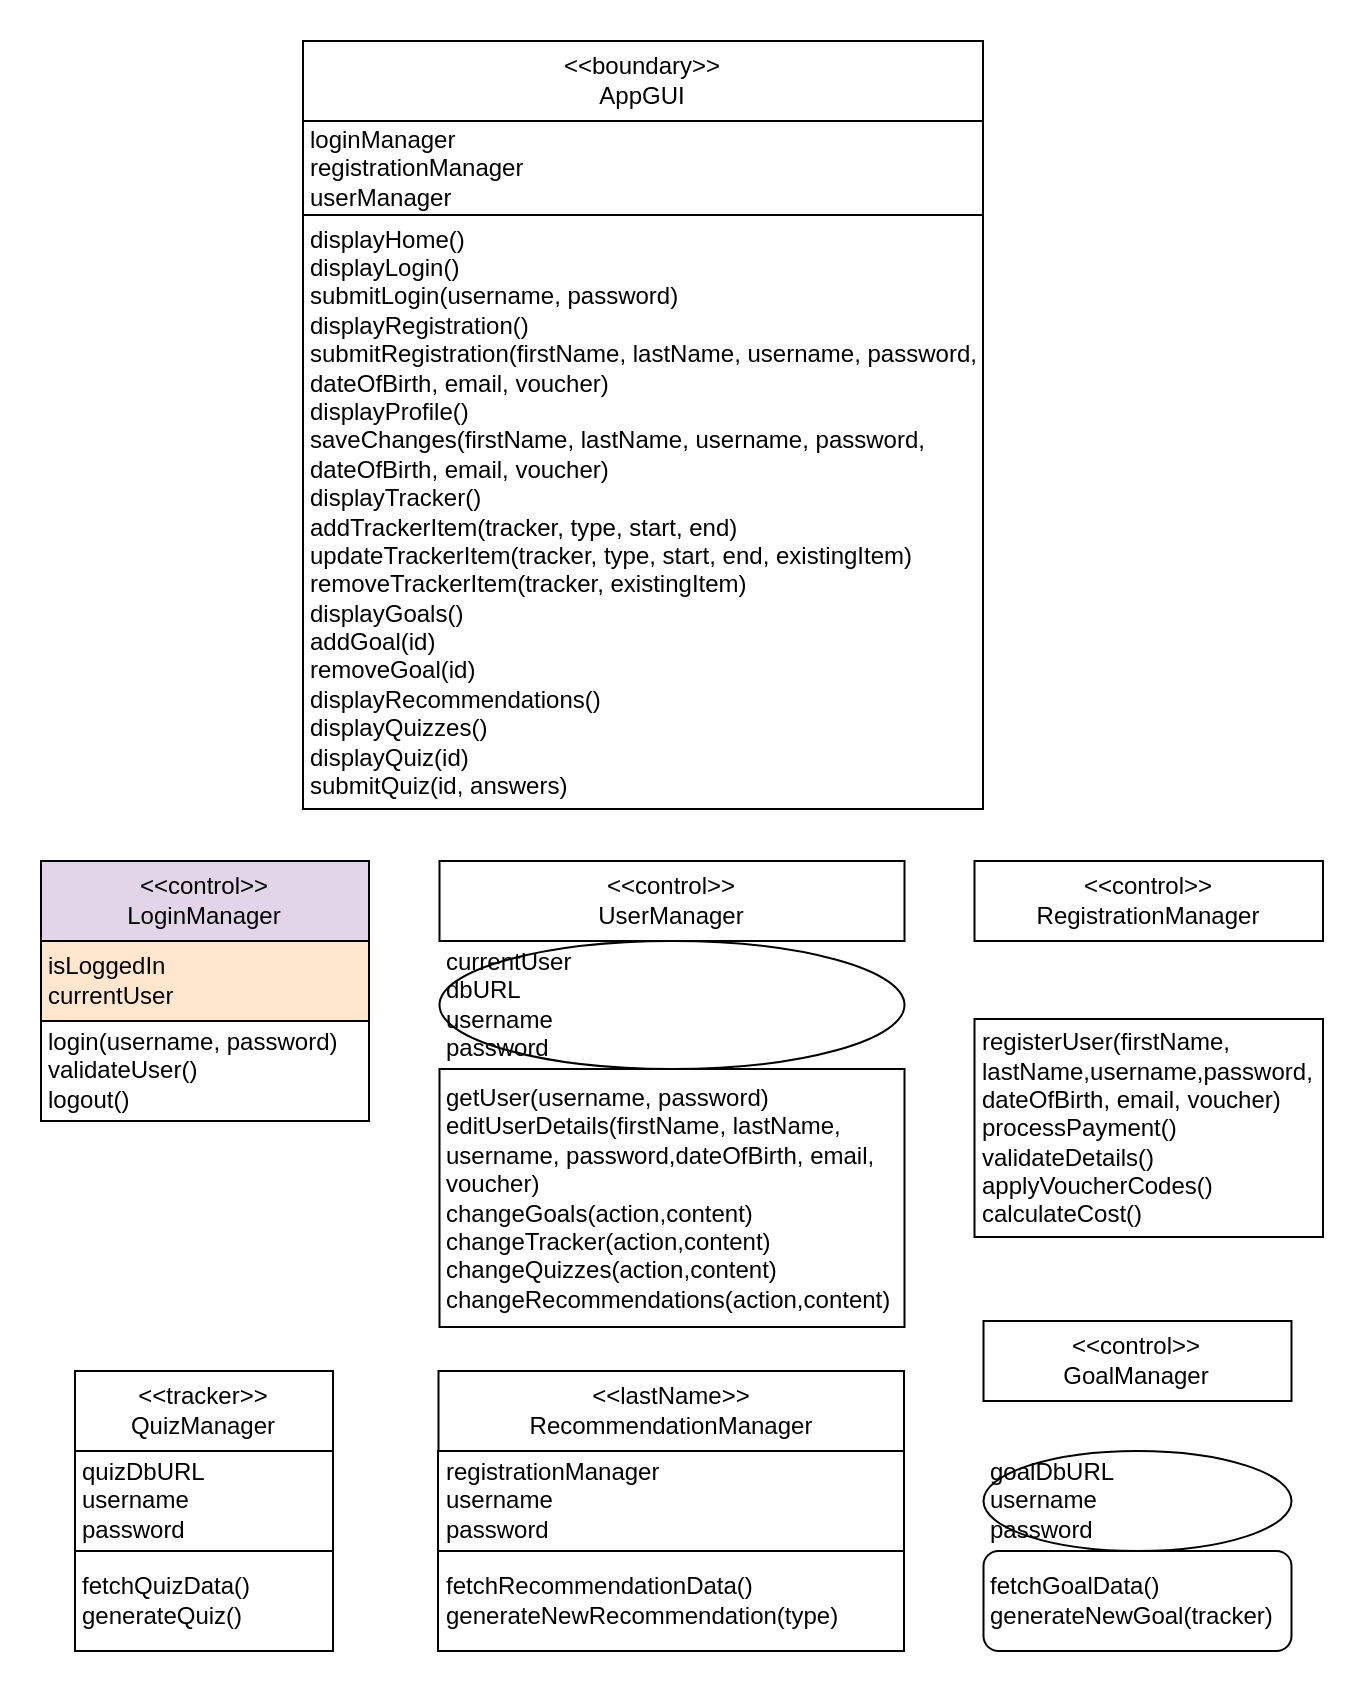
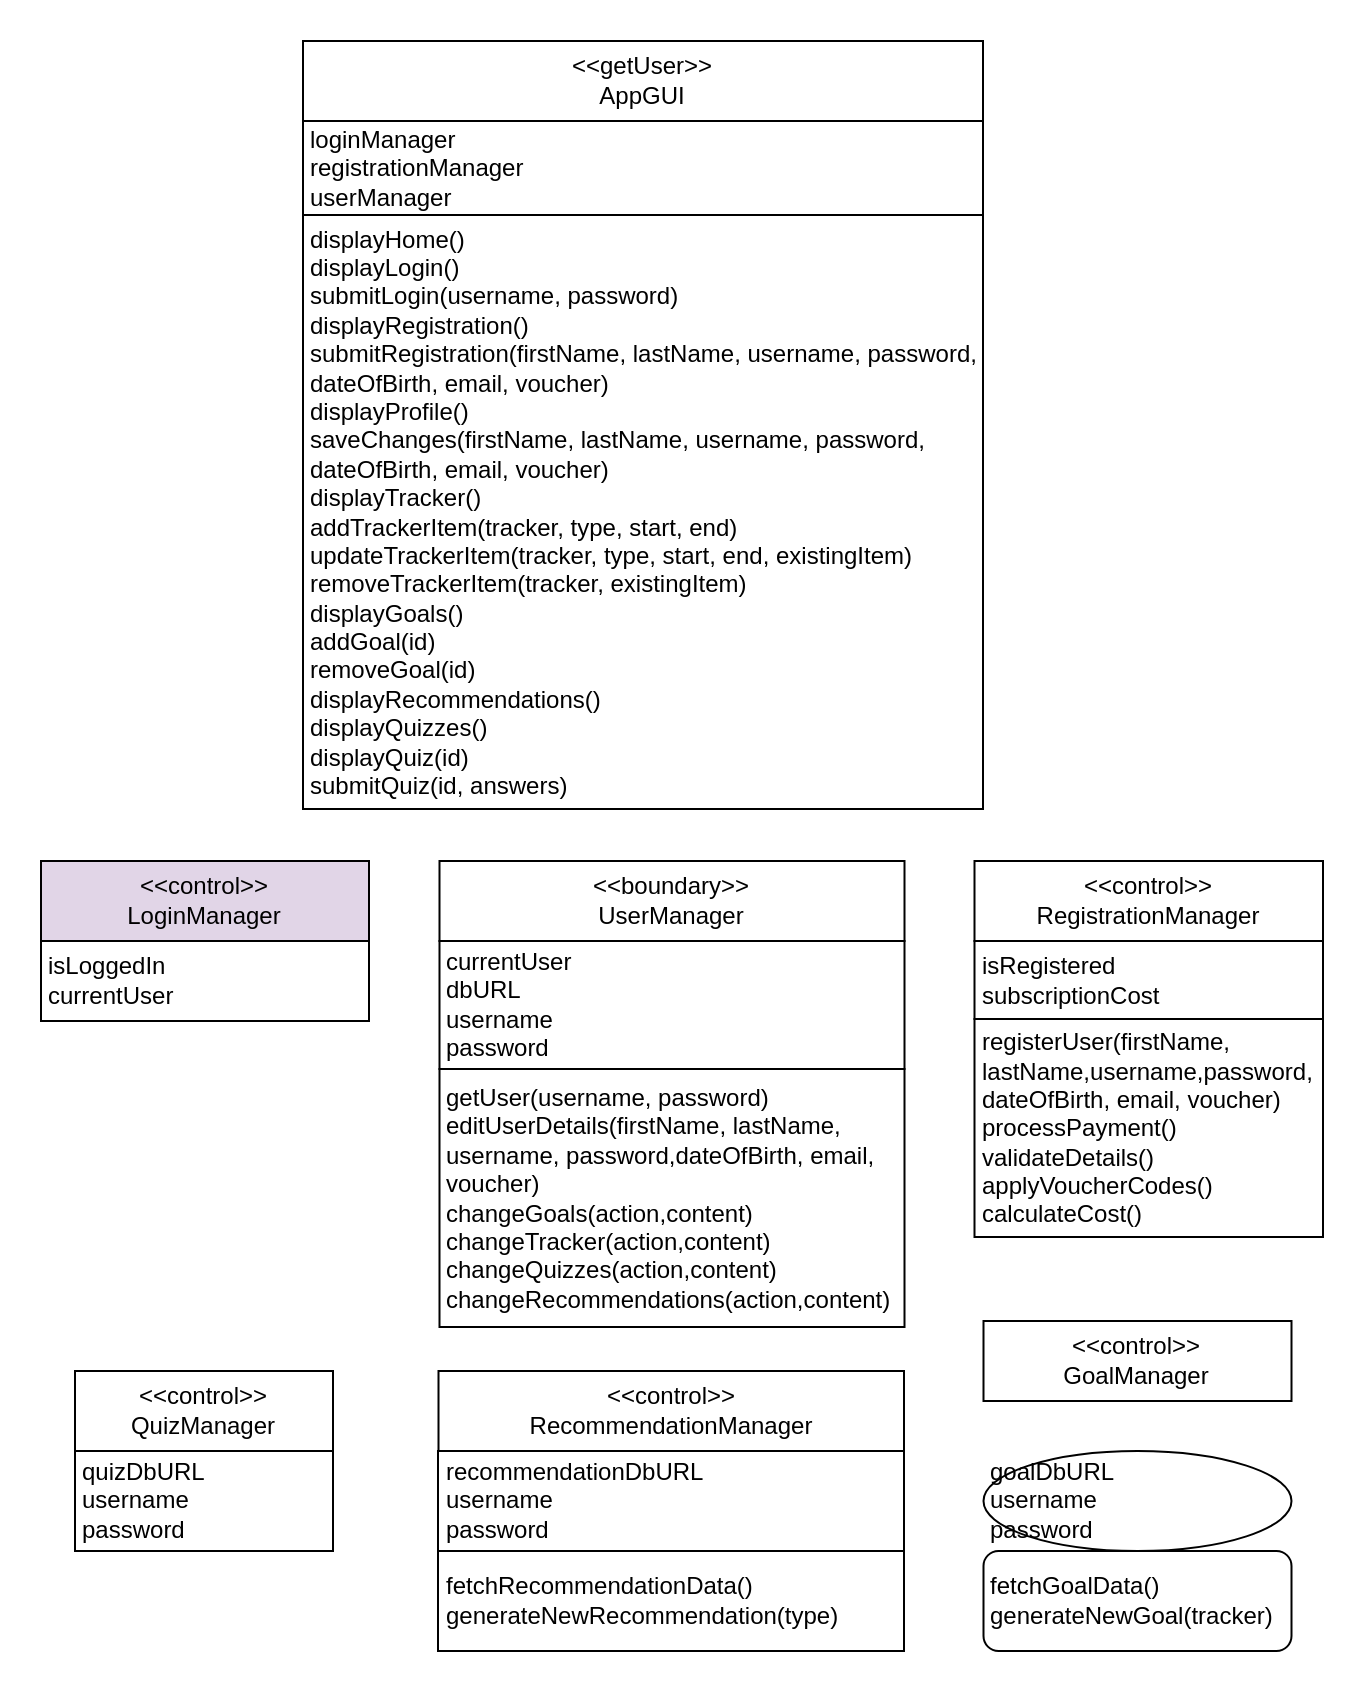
- <mxCell id="17" value="&amp;lt;&amp;lt;boundary&amp;gt;&amp;gt;&lt;br&gt;AppGUI" style="rounded=0;whiteSpace=wrap;html=1;" parent="1" vertex="1"><mxGeometry x="151" y="20" width="340" height="40" as="geometry" /></mxCell>
+ <mxCell id="17" value="&amp;lt;&amp;lt;getUser&amp;gt;&amp;gt;&lt;br&gt;AppGUI" style="rounded=0;whiteSpace=wrap;html=1;" parent="1" vertex="1"><mxGeometry x="151" y="20" width="340" height="40" as="geometry" /></mxCell>
- <mxCell id="20" value="&amp;lt;&amp;lt;control&amp;gt;&amp;gt;&lt;br&gt;UserManager" style="rounded=0;whiteSpace=wrap;html=1;" parent="1" vertex="1"><mxGeometry x="219.25" y="430" width="232.5" height="40" as="geometry" /></mxCell>
+ <mxCell id="20" value="&amp;lt;&amp;lt;boundary&amp;gt;&amp;gt;&lt;br&gt;UserManager" style="rounded=0;whiteSpace=wrap;html=1;" parent="1" vertex="1"><mxGeometry x="219.25" y="430" width="232.5" height="40" as="geometry" /></mxCell>
+ <mxCell id="6" value="isRegistered&lt;br&gt;subscriptionCost" style="rounded=0;whiteSpace=wrap;html=1;align=left;spacingLeft=2;" parent="1" vertex="1"><mxGeometry x="486.75" y="470" width="174.25" height="39" as="geometry" /></mxCell>
- <mxCell id="3" value="isLoggedIn&lt;br&gt;currentUser" style="rounded=0;whiteSpace=wrap;html=1;align=left;spacingLeft=2;fillColor=#ffe6cc;" parent="1" vertex="1"><mxGeometry x="20" y="470" width="164" height="40" as="geometry" /></mxCell>
+ <mxCell id="3" value="isLoggedIn&lt;br&gt;currentUser" style="rounded=0;whiteSpace=wrap;html=1;align=left;spacingLeft=2;" parent="1" vertex="1"><mxGeometry x="20" y="470" width="164" height="40" as="geometry" /></mxCell>
- <mxCell id="21" value="currentUser&lt;br&gt;dbURL&lt;br style=&quot;border-color: var(--border-color);&quot;&gt;username&lt;br style=&quot;border-color: var(--border-color);&quot;&gt;password" style="ellipse;whiteSpace=wrap;html=1;align=left;spacingLeft=2;" parent="1" vertex="1"><mxGeometry x="219.25" y="470" width="232.5" height="64" as="geometry" /></mxCell>
+ <mxCell id="21" value="currentUser&lt;br&gt;dbURL&lt;br style=&quot;border-color: var(--border-color);&quot;&gt;username&lt;br style=&quot;border-color: var(--border-color);&quot;&gt;password" style="rounded=0;whiteSpace=wrap;html=1;align=left;spacingLeft=2;" parent="1" vertex="1"><mxGeometry x="219.25" y="470" width="232.5" height="64" as="geometry" /></mxCell>
- <mxCell id="4" value="login(username, password)&lt;br&gt;validateUser()&lt;br&gt;logout()" style="rounded=0;whiteSpace=wrap;html=1;align=left;spacingLeft=2;" parent="1" vertex="1"><mxGeometry x="20" y="510" width="164" height="50" as="geometry" /></mxCell>
- <mxCell id="8" value="&amp;lt;&amp;lt;tracker&amp;gt;&amp;gt;&lt;br&gt;QuizManager" style="rounded=0;whiteSpace=wrap;html=1;fillColor=default;" parent="1" vertex="1"><mxGeometry x="37" y="685" width="129" height="40" as="geometry" /></mxCell>
+ <mxCell id="8" value="&amp;lt;&amp;lt;control&amp;gt;&amp;gt;&lt;br&gt;QuizManager" style="rounded=0;whiteSpace=wrap;html=1;fillColor=default;" parent="1" vertex="1"><mxGeometry x="37" y="685" width="129" height="40" as="geometry" /></mxCell>
- <mxCell id="11" value="&amp;lt;&amp;lt;lastName&amp;gt;&amp;gt;&lt;br&gt;RecommendationManager" style="rounded=0;whiteSpace=wrap;html=1;fillColor=default;" parent="1" vertex="1"><mxGeometry x="218.75" y="685" width="232.75" height="40" as="geometry" /></mxCell>
+ <mxCell id="11" value="&amp;lt;&amp;lt;control&amp;gt;&amp;gt;&lt;br&gt;RecommendationManager" style="rounded=0;whiteSpace=wrap;html=1;fillColor=default;" parent="1" vertex="1"><mxGeometry x="218.75" y="685" width="232.75" height="40" as="geometry" /></mxCell>
- <mxCell id="12" value="registrationManager&lt;br style=&quot;border-color: var(--border-color);&quot;&gt;username&lt;br style=&quot;border-color: var(--border-color);&quot;&gt;password" style="rounded=0;whiteSpace=wrap;html=1;align=left;spacingLeft=2;fillColor=default;" parent="1" vertex="1"><mxGeometry x="218.5" y="725" width="233" height="50" as="geometry" /></mxCell>
+ <mxCell id="12" value="recommendationDbURL&lt;br style=&quot;border-color: var(--border-color);&quot;&gt;username&lt;br style=&quot;border-color: var(--border-color);&quot;&gt;password" style="rounded=0;whiteSpace=wrap;html=1;align=left;spacingLeft=2;fillColor=default;" parent="1" vertex="1"><mxGeometry x="218.5" y="725" width="233" height="50" as="geometry" /></mxCell>
- <mxCell id="10" value="fetchQuizData()&lt;br&gt;generateQuiz()" style="rounded=0;whiteSpace=wrap;html=1;align=left;spacingLeft=2;fillColor=default;" parent="1" vertex="1"><mxGeometry x="37" y="775" width="129" height="50" as="geometry" /></mxCell>
